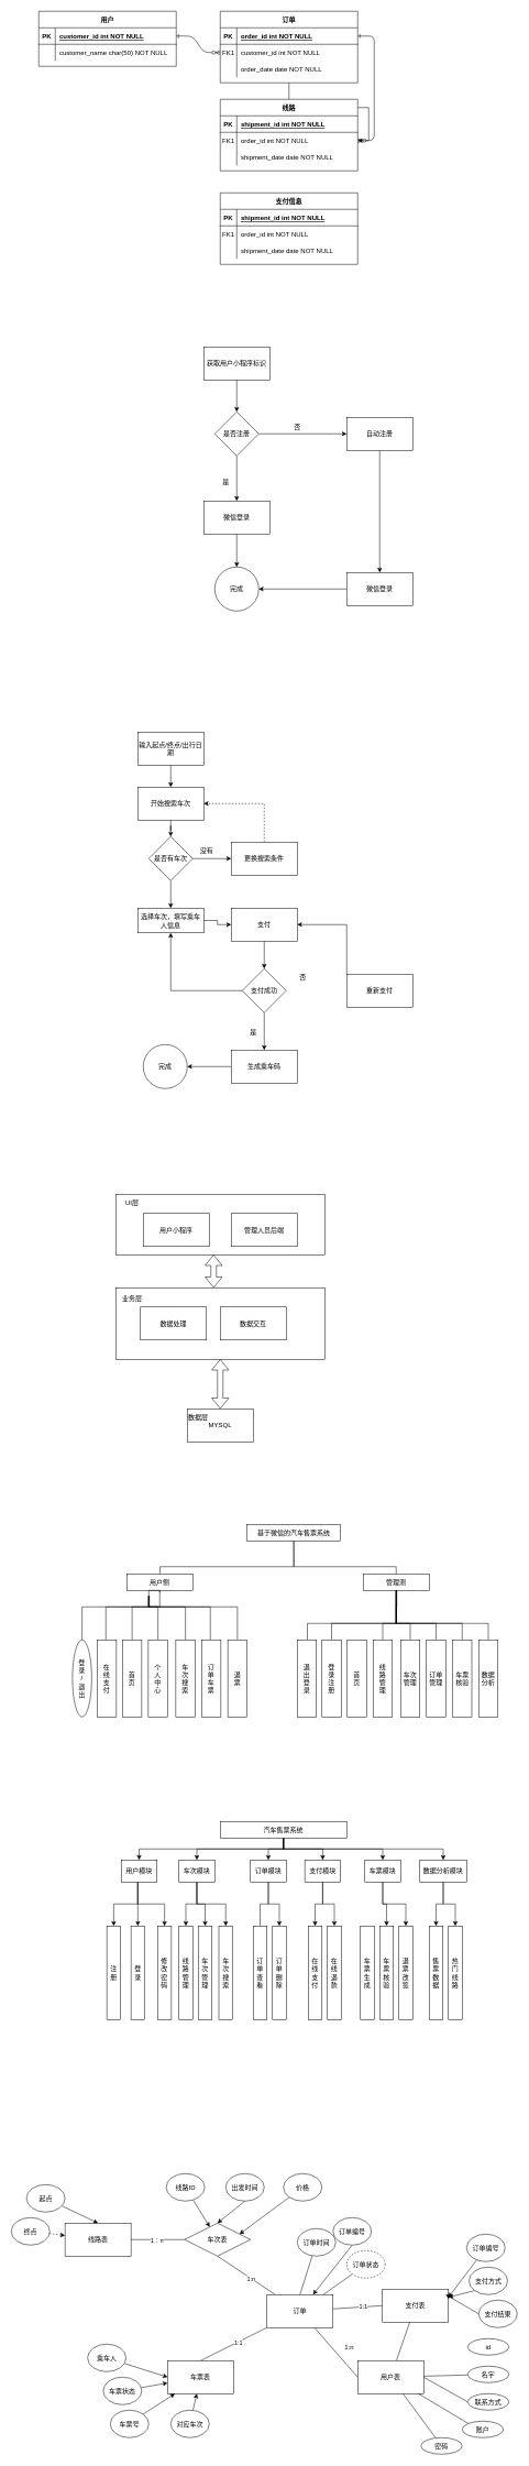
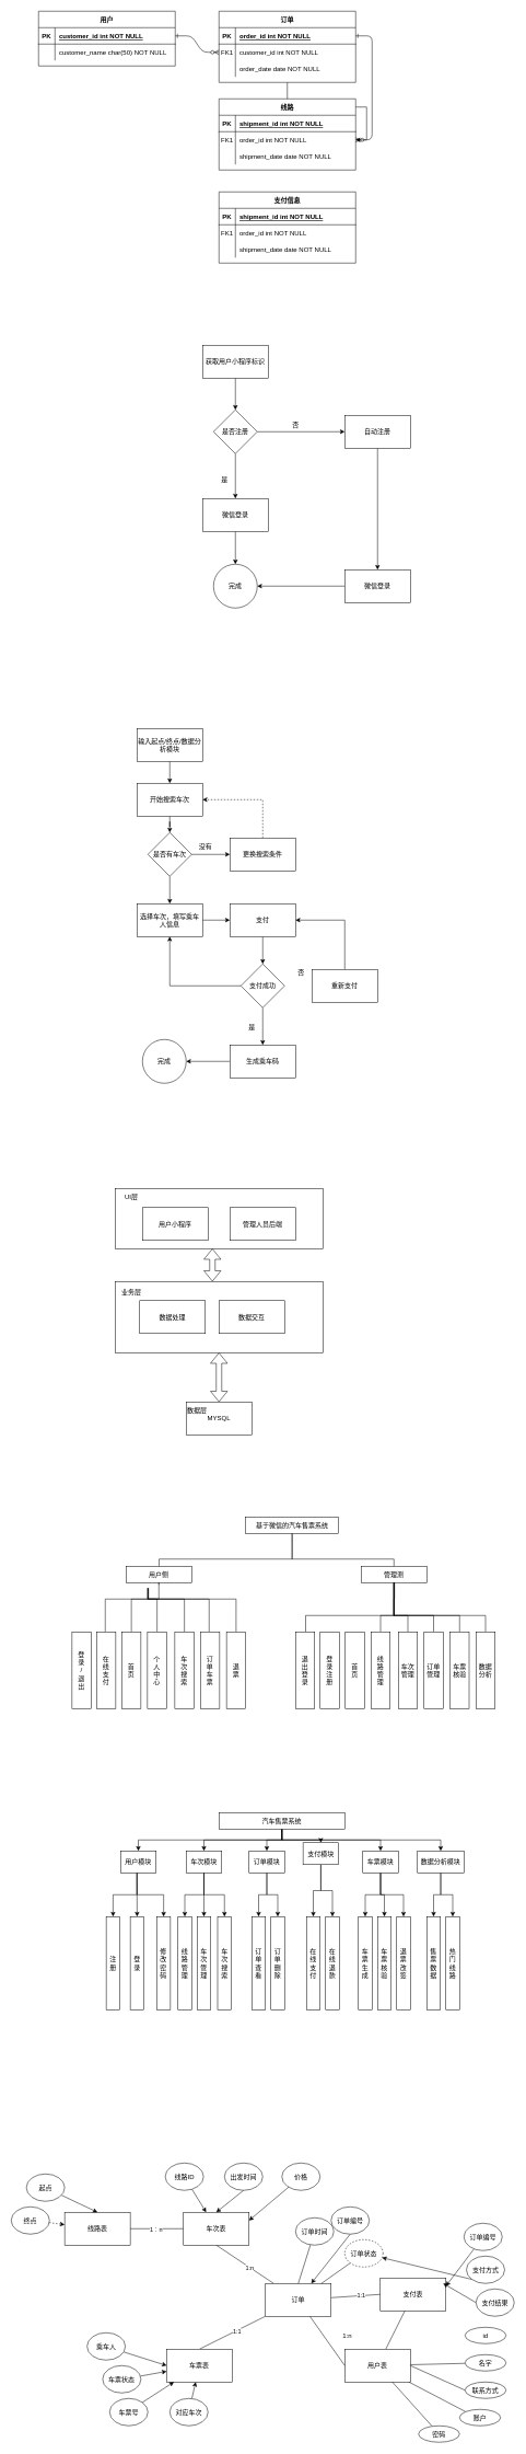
- <mxCell id="57" value="输入起点/终点/出行日期" style="rounded=0;whiteSpace=wrap;html=1;" vertex="1" parent="1"><mxGeometry x="250" y="1330" width="120" height="60" as="geometry" /></mxCell>
+ <mxCell id="57" value="输入起点/终点/数据分析模块" style="rounded=0;whiteSpace=wrap;html=1;" vertex="1" parent="1"><mxGeometry x="250" y="1330" width="120" height="60" as="geometry" /></mxCell>
- <mxCell id="61" value="选择车次，填写乘车人信息" style="rounded=0;whiteSpace=wrap;html=1;" vertex="1" parent="1"><mxGeometry x="250" y="1650" width="120" height="45" as="geometry" /></mxCell>
+ <mxCell id="61" value="选择车次，填写乘车人信息" style="rounded=0;whiteSpace=wrap;html=1;" vertex="1" parent="1"><mxGeometry x="250" y="1650" width="120" height="60" as="geometry" /></mxCell>
- <mxCell id="74" value="重新支付" style="whiteSpace=wrap;html=1;rounded=0;" vertex="1" parent="1"><mxGeometry x="630" y="1770" width="120" height="60" as="geometry" /></mxCell>
+ <mxCell id="74" value="重新支付" style="whiteSpace=wrap;html=1;rounded=0;" vertex="1" parent="1"><mxGeometry x="570" y="1770" width="120" height="60" as="geometry" /></mxCell>
- <mxCell id="107" style="edgeStyle=orthogonalEdgeStyle;rounded=0;orthogonalLoop=1;jettySize=auto;html=1;entryX=0.5;entryY=1;entryDx=0;entryDy=0;endArrow=none;endFill=0;" edge="1" parent="1" source="108" target="95"><mxGeometry relative="1" as="geometry"><Array as="points"><mxPoint x="148" y="2920" /><mxPoint x="270" y="2920" /></Array></mxGeometry></mxCell>
- <mxCell id="111" style="edgeStyle=orthogonalEdgeStyle;rounded=0;orthogonalLoop=1;jettySize=auto;html=1;endArrow=none;endFill=0;entryX=0.5;entryY=1;entryDx=0;entryDy=0;" edge="1" parent="1" source="112" target="96"><mxGeometry relative="1" as="geometry"><mxPoint x="680" y="2930" as="targetPoint" /><Array as="points"><mxPoint x="602" y="2950" /><mxPoint x="720" y="2950" /></Array></mxGeometry></mxCell>
- <mxCell id="108" value="&lt;div&gt;登&lt;div&gt;录&lt;/div&gt;&lt;/div&gt;&lt;div&gt;/&lt;/div&gt;&lt;div&gt;退&lt;/div&gt;&lt;div&gt;出&lt;/div&gt;" style="ellipse;whiteSpace=wrap;html=1;" vertex="1" parent="1"><mxGeometry x="131.25" y="2980" width="35" height="140" as="geometry" /></mxCell>
+ <mxCell id="108" value="&lt;div&gt;登&lt;div&gt;录&lt;/div&gt;&lt;/div&gt;&lt;div&gt;/&lt;/div&gt;&lt;div&gt;退&lt;/div&gt;&lt;div&gt;出&lt;/div&gt;" style="rounded=0;whiteSpace=wrap;html=1;" vertex="1" parent="1"><mxGeometry x="131.25" y="2980" width="35" height="140" as="geometry" /></mxCell>
- <mxCell id="140" value="车次模块" style="rounded=0;whiteSpace=wrap;html=1;" vertex="1" parent="1"><mxGeometry x="325" y="3380" width="65" height="40" as="geometry" /></mxCell>
+ <mxCell id="140" value="车次模块" style="rounded=0;whiteSpace=wrap;html=1;" vertex="1" parent="1"><mxGeometry x="340" y="3380" width="65" height="40" as="geometry" /></mxCell>
- <mxCell id="146" value="支付模块" style="rounded=0;whiteSpace=wrap;html=1;" vertex="1" parent="1"><mxGeometry x="553.75" y="3380" width="65" height="40" as="geometry" /></mxCell>
+ <mxCell id="146" value="支付模块" style="rounded=0;whiteSpace=wrap;html=1;" vertex="1" parent="1"><mxGeometry x="553.75" y="3365" width="65" height="40" as="geometry" /></mxCell>
+ <mxCell id="147" style="edgeStyle=orthogonalEdgeStyle;rounded=0;orthogonalLoop=1;jettySize=auto;html=1;entryX=0.5;entryY=0;entryDx=0;entryDy=0;" edge="1" parent="1" source="150" target="164"><mxGeometry relative="1" as="geometry" /></mxCell>
- <mxCell id="141" style="edgeStyle=orthogonalEdgeStyle;rounded=0;orthogonalLoop=1;jettySize=auto;html=1;exitX=0.5;exitY=1;exitDx=0;exitDy=0;entryX=0.5;entryY=0;entryDx=0;entryDy=0;endArrow=none;" edge="1" parent="1" source="143" target="160"><mxGeometry relative="1" as="geometry" /></mxCell>
+ <mxCell id="141" style="edgeStyle=orthogonalEdgeStyle;rounded=0;orthogonalLoop=1;jettySize=auto;html=1;exitX=0.5;exitY=1;exitDx=0;exitDy=0;entryX=0.5;entryY=0;entryDx=0;entryDy=0;" edge="1" parent="1" source="143" target="160"><mxGeometry relative="1" as="geometry" /></mxCell>
- <mxCell id="184" value="车次表" style="rhombus;whiteSpace=wrap;html=1;" vertex="1" parent="1"><mxGeometry x="335" y="4040" width="120" height="60" as="geometry" /></mxCell>
+ <mxCell id="184" value="车次表" style="rounded=0;whiteSpace=wrap;html=1;" vertex="1" parent="1"><mxGeometry x="335" y="4040" width="120" height="60" as="geometry" /></mxCell>
- <mxCell id="218" style="edgeStyle=none;rounded=0;orthogonalLoop=1;jettySize=auto;html=1;exitX=0;exitY=1;exitDx=0;exitDy=0;" edge="1" parent="1" source="219" target="185"><mxGeometry relative="1" as="geometry" /></mxCell>
+ <mxCell id="218" style="edgeStyle=none;rounded=0;orthogonalLoop=1;jettySize=auto;html=1;exitX=0;exitY=1;exitDx=0;exitDy=0;" edge="1" parent="1" source="219" target="193"><mxGeometry relative="1" as="geometry" /></mxCell>
- <mxCell id="172" value="用户表" style="rounded=0;whiteSpace=wrap;html=1;" vertex="1" parent="1"><mxGeometry x="650" y="4290" width="120" height="60" as="geometry" /></mxCell>
+ <mxCell id="172" value="用户表" style="rounded=0;whiteSpace=wrap;html=1;" vertex="1" parent="1"><mxGeometry x="630" y="4290" width="120" height="60" as="geometry" /></mxCell>
